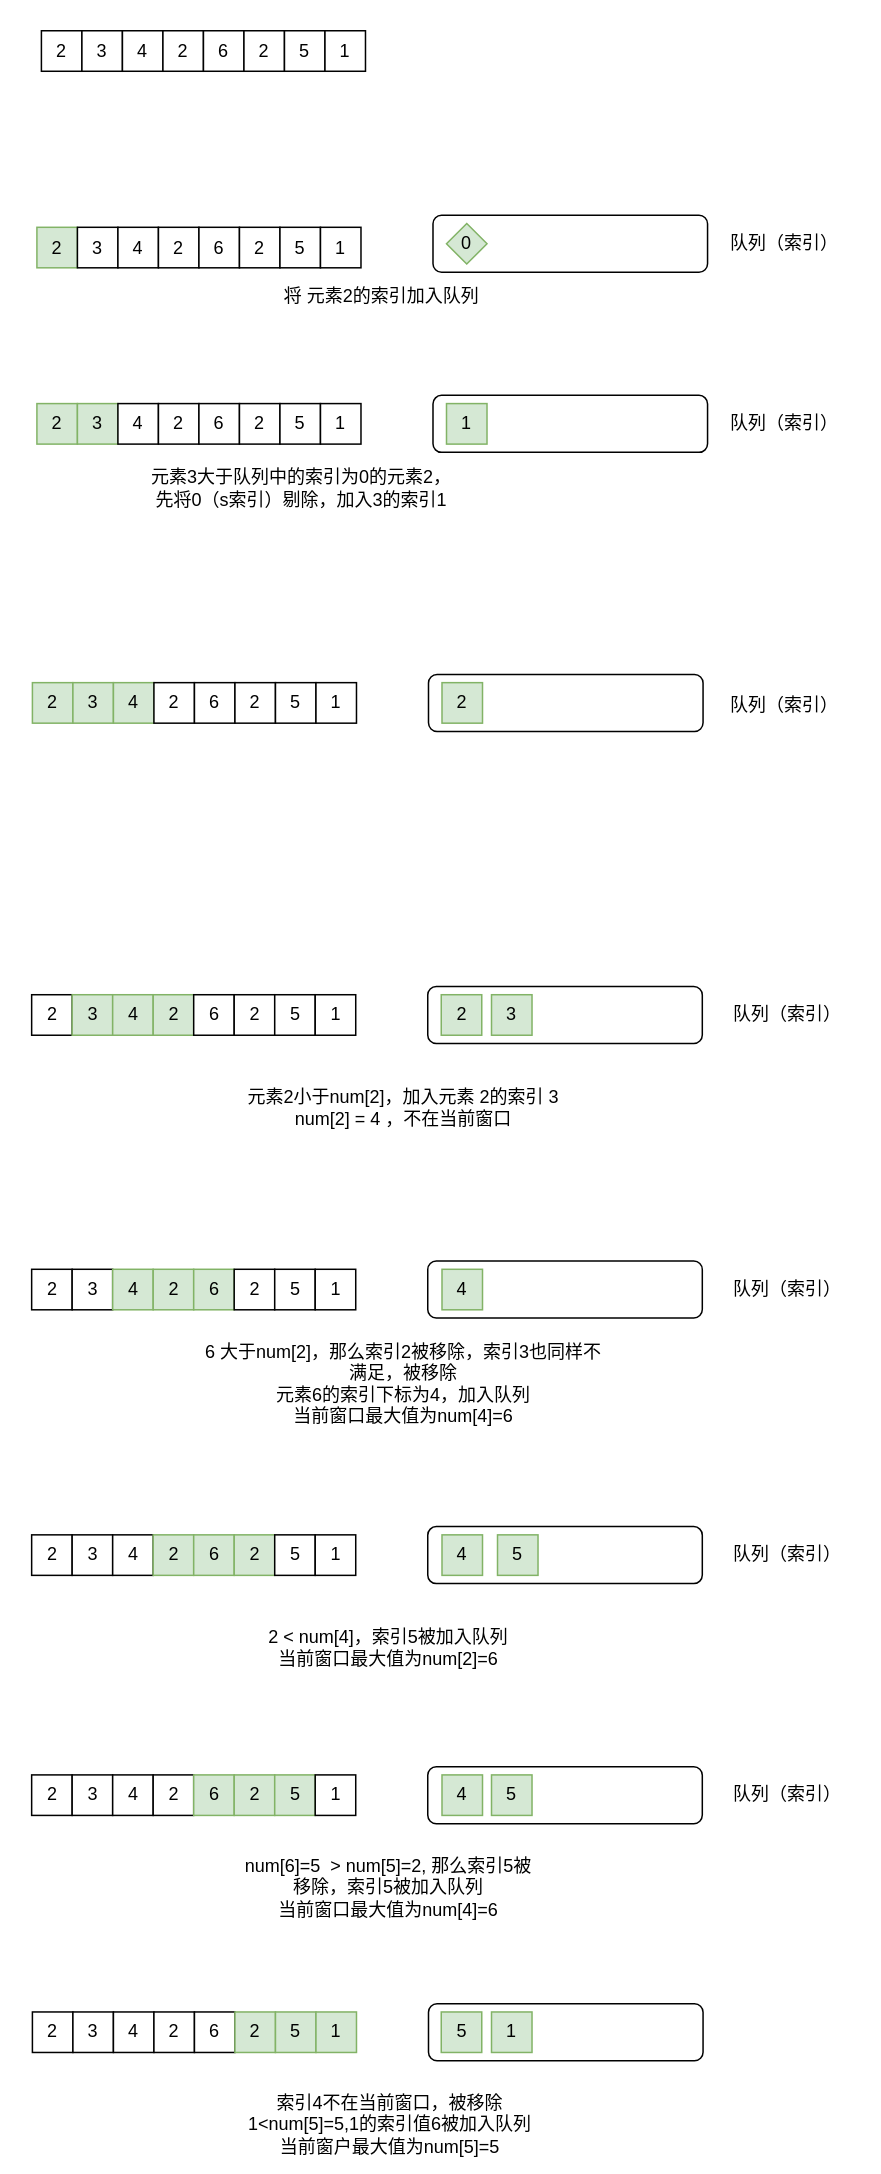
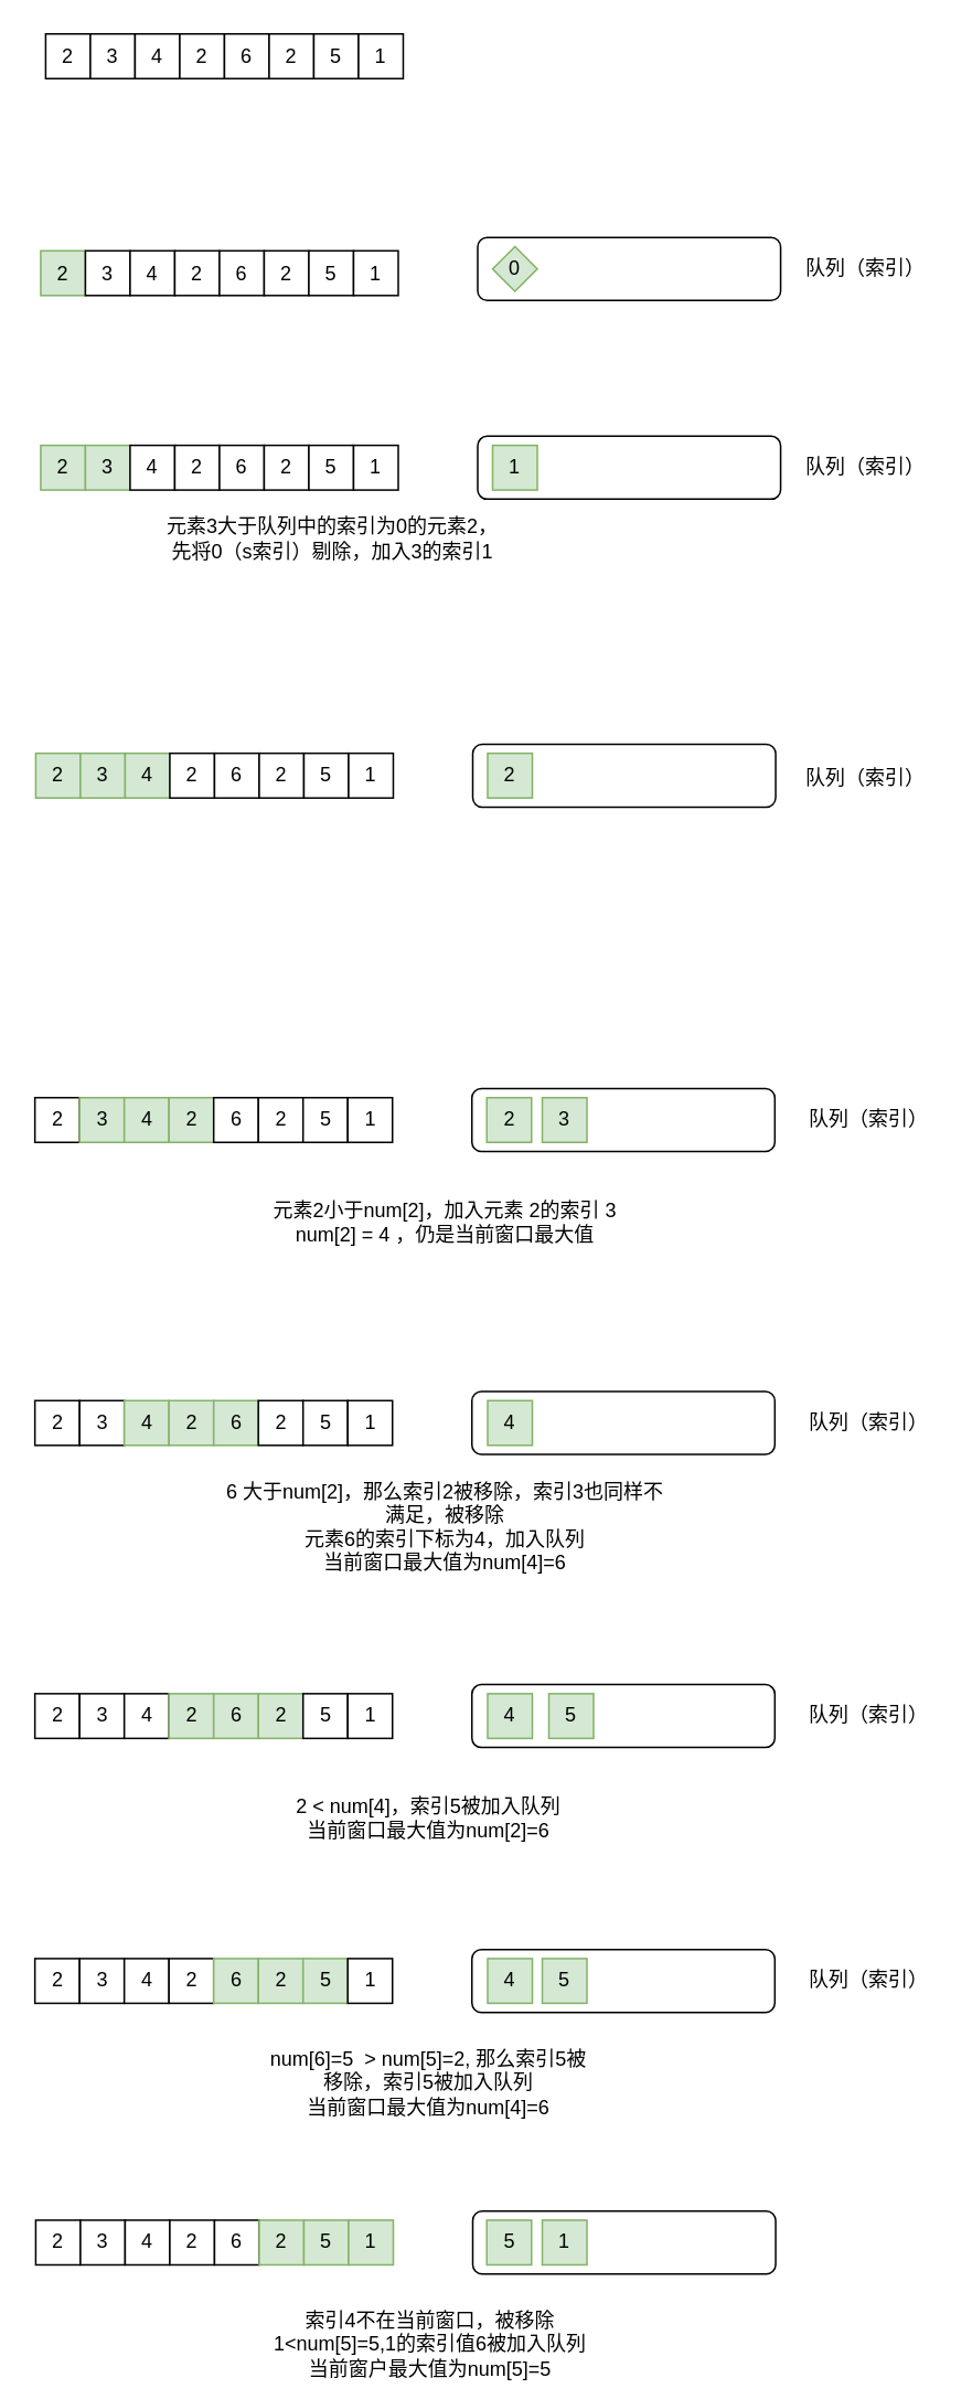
- <mxCell id="40" value="将 元素2的索引加入队列" style="text;html=1;strokeColor=none;fillColor=none;align=center;verticalAlign=middle;whiteSpace=wrap;rounded=0;" vertex="1" parent="1"><mxGeometry x="165" y="186" width="178" height="22" as="geometry" /></mxCell>
- <mxCell id="53" value="元素2小于num[2]，加入元素 2的索引 3&lt;br&gt;num[2] = 4 ，不在当前窗口" style="text;html=1;strokeColor=none;fillColor=none;align=center;verticalAlign=middle;whiteSpace=wrap;rounded=0;" vertex="1" parent="1"><mxGeometry x="156" y="726" width="225" height="23" as="geometry" /></mxCell>
+ <mxCell id="53" value="元素2小于num[2]，加入元素 2的索引 3&lt;br&gt;num[2] = 4 ，仍是当前窗口最大值" style="text;html=1;strokeColor=none;fillColor=none;align=center;verticalAlign=middle;whiteSpace=wrap;rounded=0;" vertex="1" parent="1"><mxGeometry x="156" y="726" width="225" height="23" as="geometry" /></mxCell>
